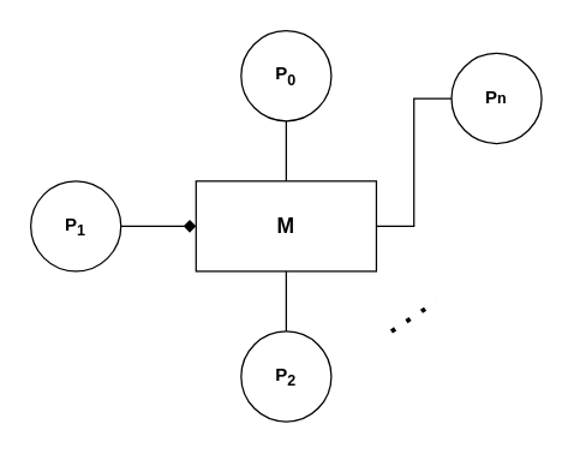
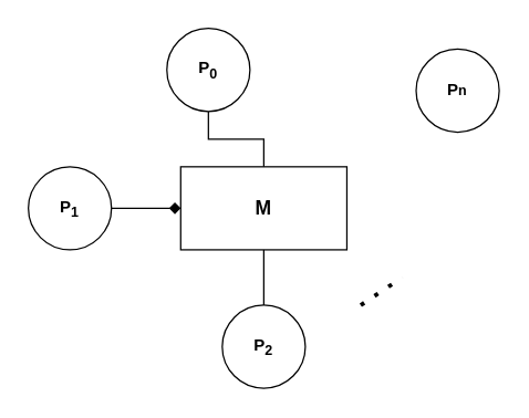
- <mxCell id="10" value="&lt;b&gt;P&lt;sub&gt;0&lt;/sub&gt;&lt;/b&gt;" style="ellipse;whiteSpace=wrap;html=1;aspect=fixed;" vertex="1" parent="1"><mxGeometry x="160" y="20" width="60" height="60" as="geometry" /></mxCell>
+ <mxCell id="10" value="&lt;b&gt;P&lt;sub&gt;0&lt;/sub&gt;&lt;/b&gt;" style="ellipse;whiteSpace=wrap;html=1;aspect=fixed;" vertex="1" parent="1"><mxGeometry x="120" y="20" width="60" height="60" as="geometry" /></mxCell>
- <mxCell id="7" style="edgeStyle=orthogonalEdgeStyle;rounded=0;orthogonalLoop=1;jettySize=auto;html=1;exitX=0;exitY=0.5;exitDx=0;exitDy=0;entryX=1;entryY=0.5;entryDx=0;entryDy=0;endArrow=none;startFill=0;" edge="1" parent="1" source="8" target="2"><mxGeometry relative="1" as="geometry" /></mxCell>
